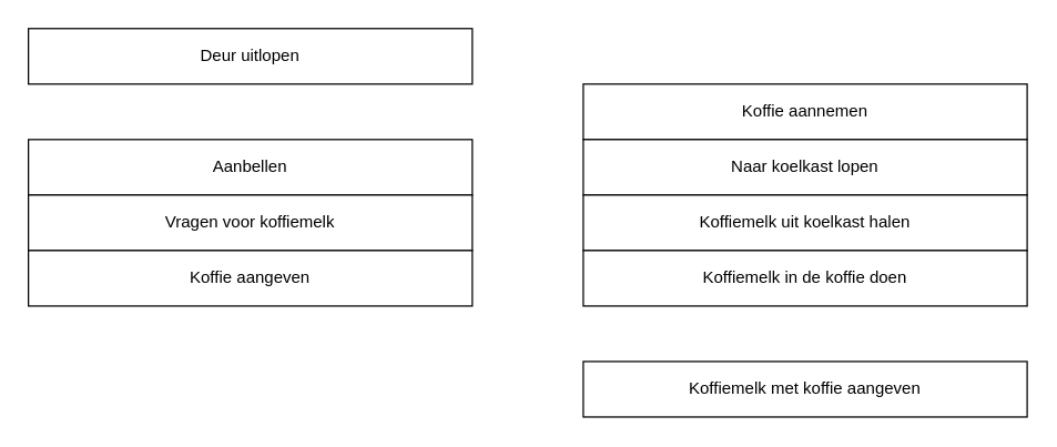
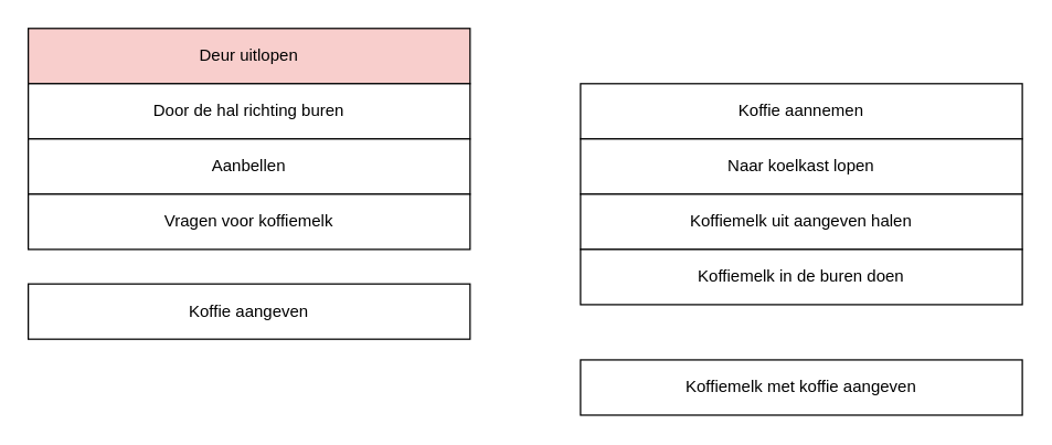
- <mxCell id="2" value="Deur uitlopen" style="rounded=0;whiteSpace=wrap;html=1;" vertex="1" parent="1"><mxGeometry x="20" y="20" width="320" height="40" as="geometry" /></mxCell>
+ <mxCell id="2" value="Deur uitlopen" style="rounded=0;whiteSpace=wrap;html=1;fillColor=#f8cecc;" vertex="1" parent="1"><mxGeometry x="20" y="20" width="320" height="40" as="geometry" /></mxCell>
+ <mxCell id="3" value="Door de hal richting buren" style="rounded=0;whiteSpace=wrap;html=1;" vertex="1" parent="1"><mxGeometry x="20" y="60" width="320" height="40" as="geometry" /></mxCell>
- <mxCell id="8" value="Koffiemelk uit koelkast halen" style="rounded=0;whiteSpace=wrap;html=1;" vertex="1" parent="1"><mxGeometry x="420" y="140" width="320" height="40" as="geometry" /></mxCell>
+ <mxCell id="8" value="Koffiemelk uit aangeven halen" style="rounded=0;whiteSpace=wrap;html=1;" vertex="1" parent="1"><mxGeometry x="420" y="140" width="320" height="40" as="geometry" /></mxCell>
- <mxCell id="9" value="Koffie aangeven" style="rounded=0;whiteSpace=wrap;html=1;" vertex="1" parent="1"><mxGeometry x="20" y="180" width="320" height="40" as="geometry" /></mxCell>
+ <mxCell id="9" value="Koffie aangeven" style="rounded=0;whiteSpace=wrap;html=1;" vertex="1" parent="1"><mxGeometry x="20" y="205" width="320" height="40" as="geometry" /></mxCell>
- <mxCell id="10" value="Koffiemelk in de koffie doen" style="rounded=0;whiteSpace=wrap;html=1;" vertex="1" parent="1"><mxGeometry x="420" y="180" width="320" height="40" as="geometry" /></mxCell>
+ <mxCell id="10" value="Koffiemelk in de buren doen" style="rounded=0;whiteSpace=wrap;html=1;" vertex="1" parent="1"><mxGeometry x="420" y="180" width="320" height="40" as="geometry" /></mxCell>
